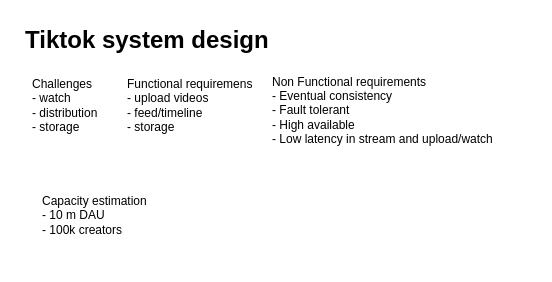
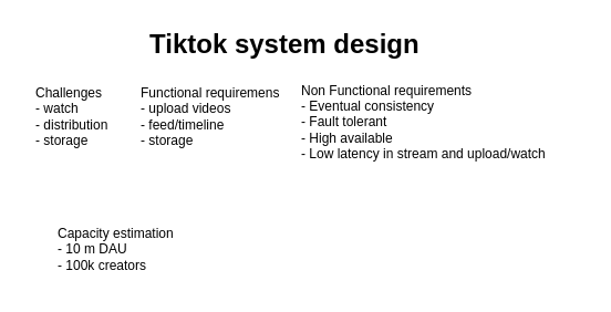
- <mxCell id="2" value="&lt;h1&gt;Tiktok system design&lt;/h1&gt;&lt;p&gt;&lt;br&gt;&lt;/p&gt;" style="text;html=1;strokeColor=none;fillColor=none;spacing=5;spacingTop=-20;whiteSpace=wrap;overflow=hidden;rounded=0;" vertex="1" parent="1"><mxGeometry x="20" y="20" width="320" height="40" as="geometry" /></mxCell>
+ <mxCell id="2" value="&lt;h1&gt;Tiktok system design&lt;/h1&gt;&lt;p&gt;&lt;br&gt;&lt;/p&gt;" style="text;html=1;strokeColor=none;fillColor=none;spacing=5;spacingTop=-20;whiteSpace=wrap;overflow=hidden;rounded=0;" vertex="1" parent="1"><mxGeometry x="130" y="20" width="320" height="40" as="geometry" /></mxCell>
- <mxCell id="6" value="Capacity estimation&lt;br&gt;- 10 m DAU&lt;br&gt;- 100k creators&lt;br&gt;" style="text;html=1;strokeColor=none;fillColor=none;align=left;verticalAlign=middle;whiteSpace=wrap;rounded=0;" vertex="1" parent="1"><mxGeometry x="40" y="170" width="250" height="90" as="geometry" /></mxCell>
+ <mxCell id="6" value="Capacity estimation&lt;br&gt;- 10 m DAU&lt;br&gt;- 100k creators&lt;br&gt;" style="text;html=1;strokeColor=none;fillColor=none;align=left;verticalAlign=middle;whiteSpace=wrap;rounded=0;" vertex="1" parent="1"><mxGeometry x="50" y="180" width="250" height="90" as="geometry" /></mxCell>
